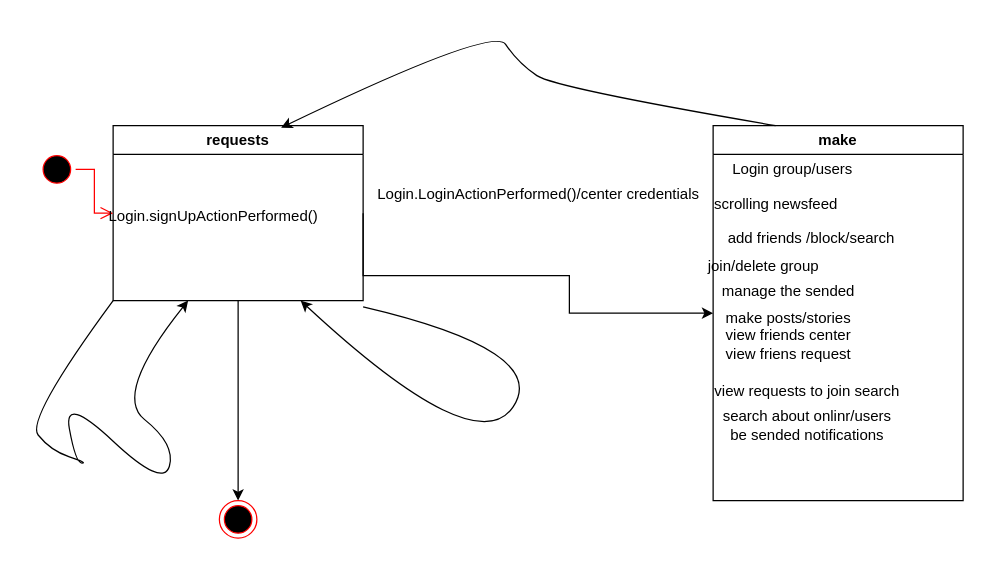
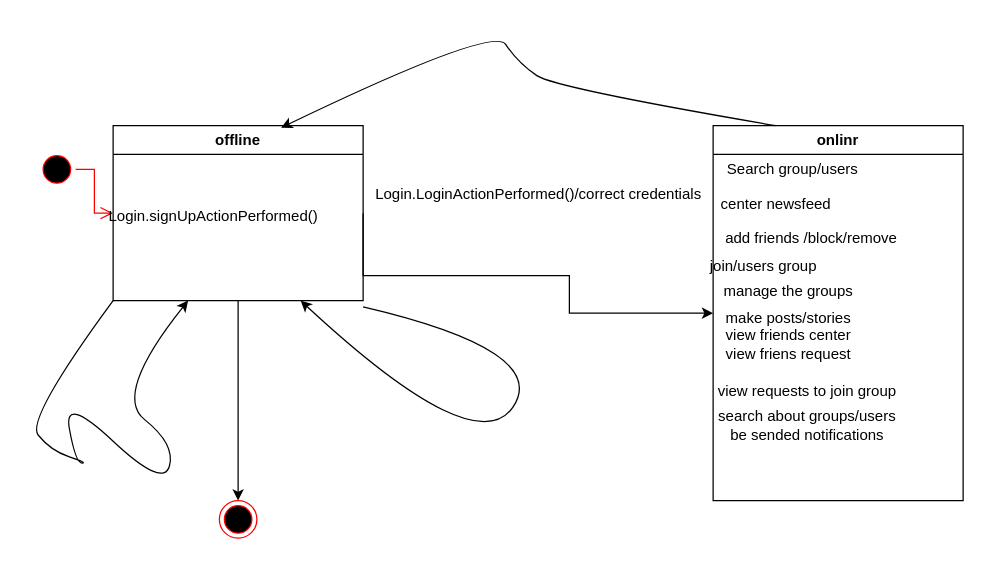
- <mxCell id="4" value="requests" style="swimlane;whiteSpace=wrap;html=1;" vertex="1" parent="1"><mxGeometry x="90" y="100" width="200" height="140" as="geometry" /></mxCell>
+ <mxCell id="4" value="offline" style="swimlane;whiteSpace=wrap;html=1;" vertex="1" parent="1"><mxGeometry x="90" y="100" width="200" height="140" as="geometry" /></mxCell>
- <mxCell id="5" value="make" style="swimlane;whiteSpace=wrap;html=1;" vertex="1" parent="1"><mxGeometry x="570" y="100" width="200" height="300" as="geometry" /></mxCell>
+ <mxCell id="5" value="onlinr" style="swimlane;whiteSpace=wrap;html=1;" vertex="1" parent="1"><mxGeometry x="570" y="100" width="200" height="300" as="geometry" /></mxCell>
- <mxCell id="6" value="Login group/users&amp;nbsp;" style="text;html=1;align=center;verticalAlign=middle;resizable=0;points=[];autosize=1;strokeColor=none;fillColor=none;" vertex="1" parent="5"><mxGeometry y="20" width="130" height="30" as="geometry" /></mxCell>
+ <mxCell id="6" value="Search group/users&amp;nbsp;" style="text;html=1;align=center;verticalAlign=middle;resizable=0;points=[];autosize=1;strokeColor=none;fillColor=none;" vertex="1" parent="5"><mxGeometry y="20" width="130" height="30" as="geometry" /></mxCell>
- <mxCell id="17" value="Login.LoginActionPerformed()/center credentials" style="text;html=1;align=center;verticalAlign=middle;resizable=0;points=[];autosize=1;strokeColor=none;fillColor=none;" vertex="1" parent="1"><mxGeometry x="290" y="140" width="280" height="30" as="geometry" /></mxCell>
+ <mxCell id="17" value="Login.LoginActionPerformed()/correct credentials" style="text;html=1;align=center;verticalAlign=middle;resizable=0;points=[];autosize=1;strokeColor=none;fillColor=none;" vertex="1" parent="1"><mxGeometry x="290" y="140" width="280" height="30" as="geometry" /></mxCell>
- <mxCell id="19" value="scrolling newsfeed" style="text;html=1;align=center;verticalAlign=middle;resizable=0;points=[];autosize=1;strokeColor=none;fillColor=none;" vertex="1" parent="1"><mxGeometry x="560" y="148" width="120" height="30" as="geometry" /></mxCell>
+ <mxCell id="19" value="center newsfeed" style="text;html=1;align=center;verticalAlign=middle;resizable=0;points=[];autosize=1;strokeColor=none;fillColor=none;" vertex="1" parent="1"><mxGeometry x="560" y="148" width="120" height="30" as="geometry" /></mxCell>
- <mxCell id="7" value="add friends /block/search&amp;nbsp;" style="text;html=1;align=center;verticalAlign=middle;resizable=0;points=[];autosize=1;strokeColor=none;fillColor=none;" vertex="1" parent="5"><mxGeometry y="75" width="160" height="30" as="geometry" /></mxCell>
+ <mxCell id="7" value="add friends /block/remove&amp;nbsp;" style="text;html=1;align=center;verticalAlign=middle;resizable=0;points=[];autosize=1;strokeColor=none;fillColor=none;" vertex="1" parent="5"><mxGeometry y="75" width="160" height="30" as="geometry" /></mxCell>
- <mxCell id="20" value="join/delete group" style="text;html=1;align=center;verticalAlign=middle;resizable=0;points=[];autosize=1;strokeColor=none;fillColor=none;" vertex="1" parent="1"><mxGeometry x="555" y="198" width="110" height="30" as="geometry" /></mxCell>
+ <mxCell id="20" value="join/users group" style="text;html=1;align=center;verticalAlign=middle;resizable=0;points=[];autosize=1;strokeColor=none;fillColor=none;" vertex="1" parent="1"><mxGeometry x="555" y="198" width="110" height="30" as="geometry" /></mxCell>
- <mxCell id="8" value="manage the sended&lt;div&gt;&lt;br&gt;&lt;/div&gt;" style="text;html=1;align=center;verticalAlign=middle;resizable=0;points=[];autosize=1;strokeColor=none;fillColor=none;" vertex="1" parent="5"><mxGeometry x="-5" y="120" width="130" height="40" as="geometry" /></mxCell>
+ <mxCell id="8" value="manage the groups&lt;div&gt;&lt;br&gt;&lt;/div&gt;" style="text;html=1;align=center;verticalAlign=middle;resizable=0;points=[];autosize=1;strokeColor=none;fillColor=none;" vertex="1" parent="5"><mxGeometry x="-5" y="120" width="130" height="40" as="geometry" /></mxCell>
- <mxCell id="10" value="view requests to join search&lt;div&gt;&lt;br&gt;&lt;/div&gt;" style="text;html=1;align=center;verticalAlign=middle;resizable=0;points=[];autosize=1;strokeColor=none;fillColor=none;" vertex="1" parent="5"><mxGeometry x="-10" y="200" width="170" height="40" as="geometry" /></mxCell>
+ <mxCell id="10" value="view requests to join group&lt;div&gt;&lt;br&gt;&lt;/div&gt;" style="text;html=1;align=center;verticalAlign=middle;resizable=0;points=[];autosize=1;strokeColor=none;fillColor=none;" vertex="1" parent="5"><mxGeometry x="-10" y="200" width="170" height="40" as="geometry" /></mxCell>
- <mxCell id="11" value="search about onlinr/users&lt;div&gt;be sended notifications&lt;/div&gt;" style="text;html=1;align=center;verticalAlign=middle;resizable=0;points=[];autosize=1;strokeColor=none;fillColor=none;" vertex="1" parent="5"><mxGeometry x="-10" y="220" width="170" height="40" as="geometry" /></mxCell>
+ <mxCell id="11" value="search about groups/users&lt;div&gt;be sended notifications&lt;/div&gt;" style="text;html=1;align=center;verticalAlign=middle;resizable=0;points=[];autosize=1;strokeColor=none;fillColor=none;" vertex="1" parent="5"><mxGeometry x="-10" y="220" width="170" height="40" as="geometry" /></mxCell>
